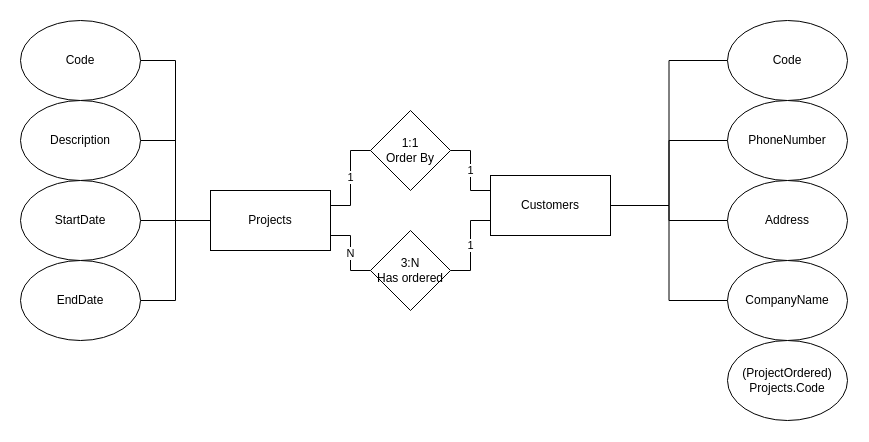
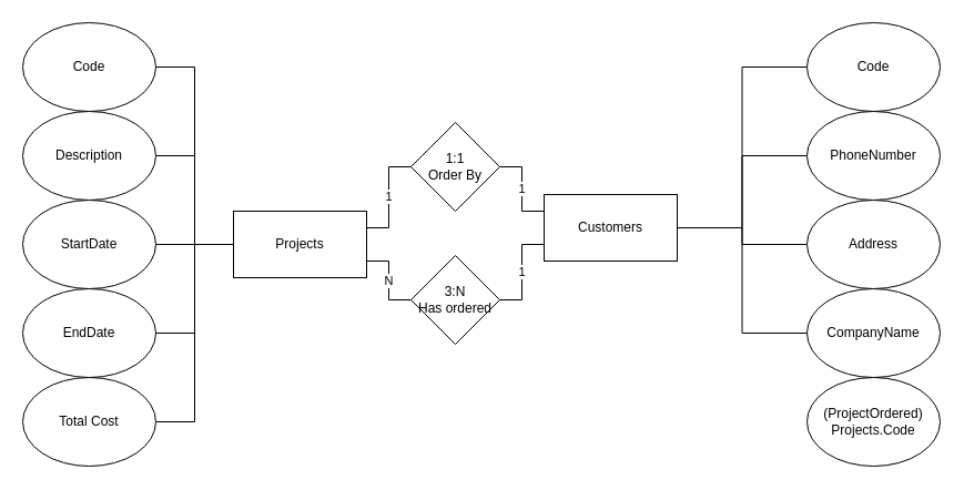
+ <mxCell id="9" style="edgeStyle=orthogonalEdgeStyle;rounded=0;orthogonalLoop=1;jettySize=auto;html=1;exitX=1;exitY=0.5;exitDx=0;exitDy=0;entryX=0;entryY=0.5;entryDx=0;entryDy=0;endArrow=none;endFill=0;" edge="1" parent="1" source="10" target="4"><mxGeometry relative="1" as="geometry" /></mxCell>
+ <mxCell id="10" value="Total Cost" style="ellipse;whiteSpace=wrap;html=1;" vertex="1" parent="1"><mxGeometry y="340" width="120" height="80" as="geometry" x="20" /></mxCell>
